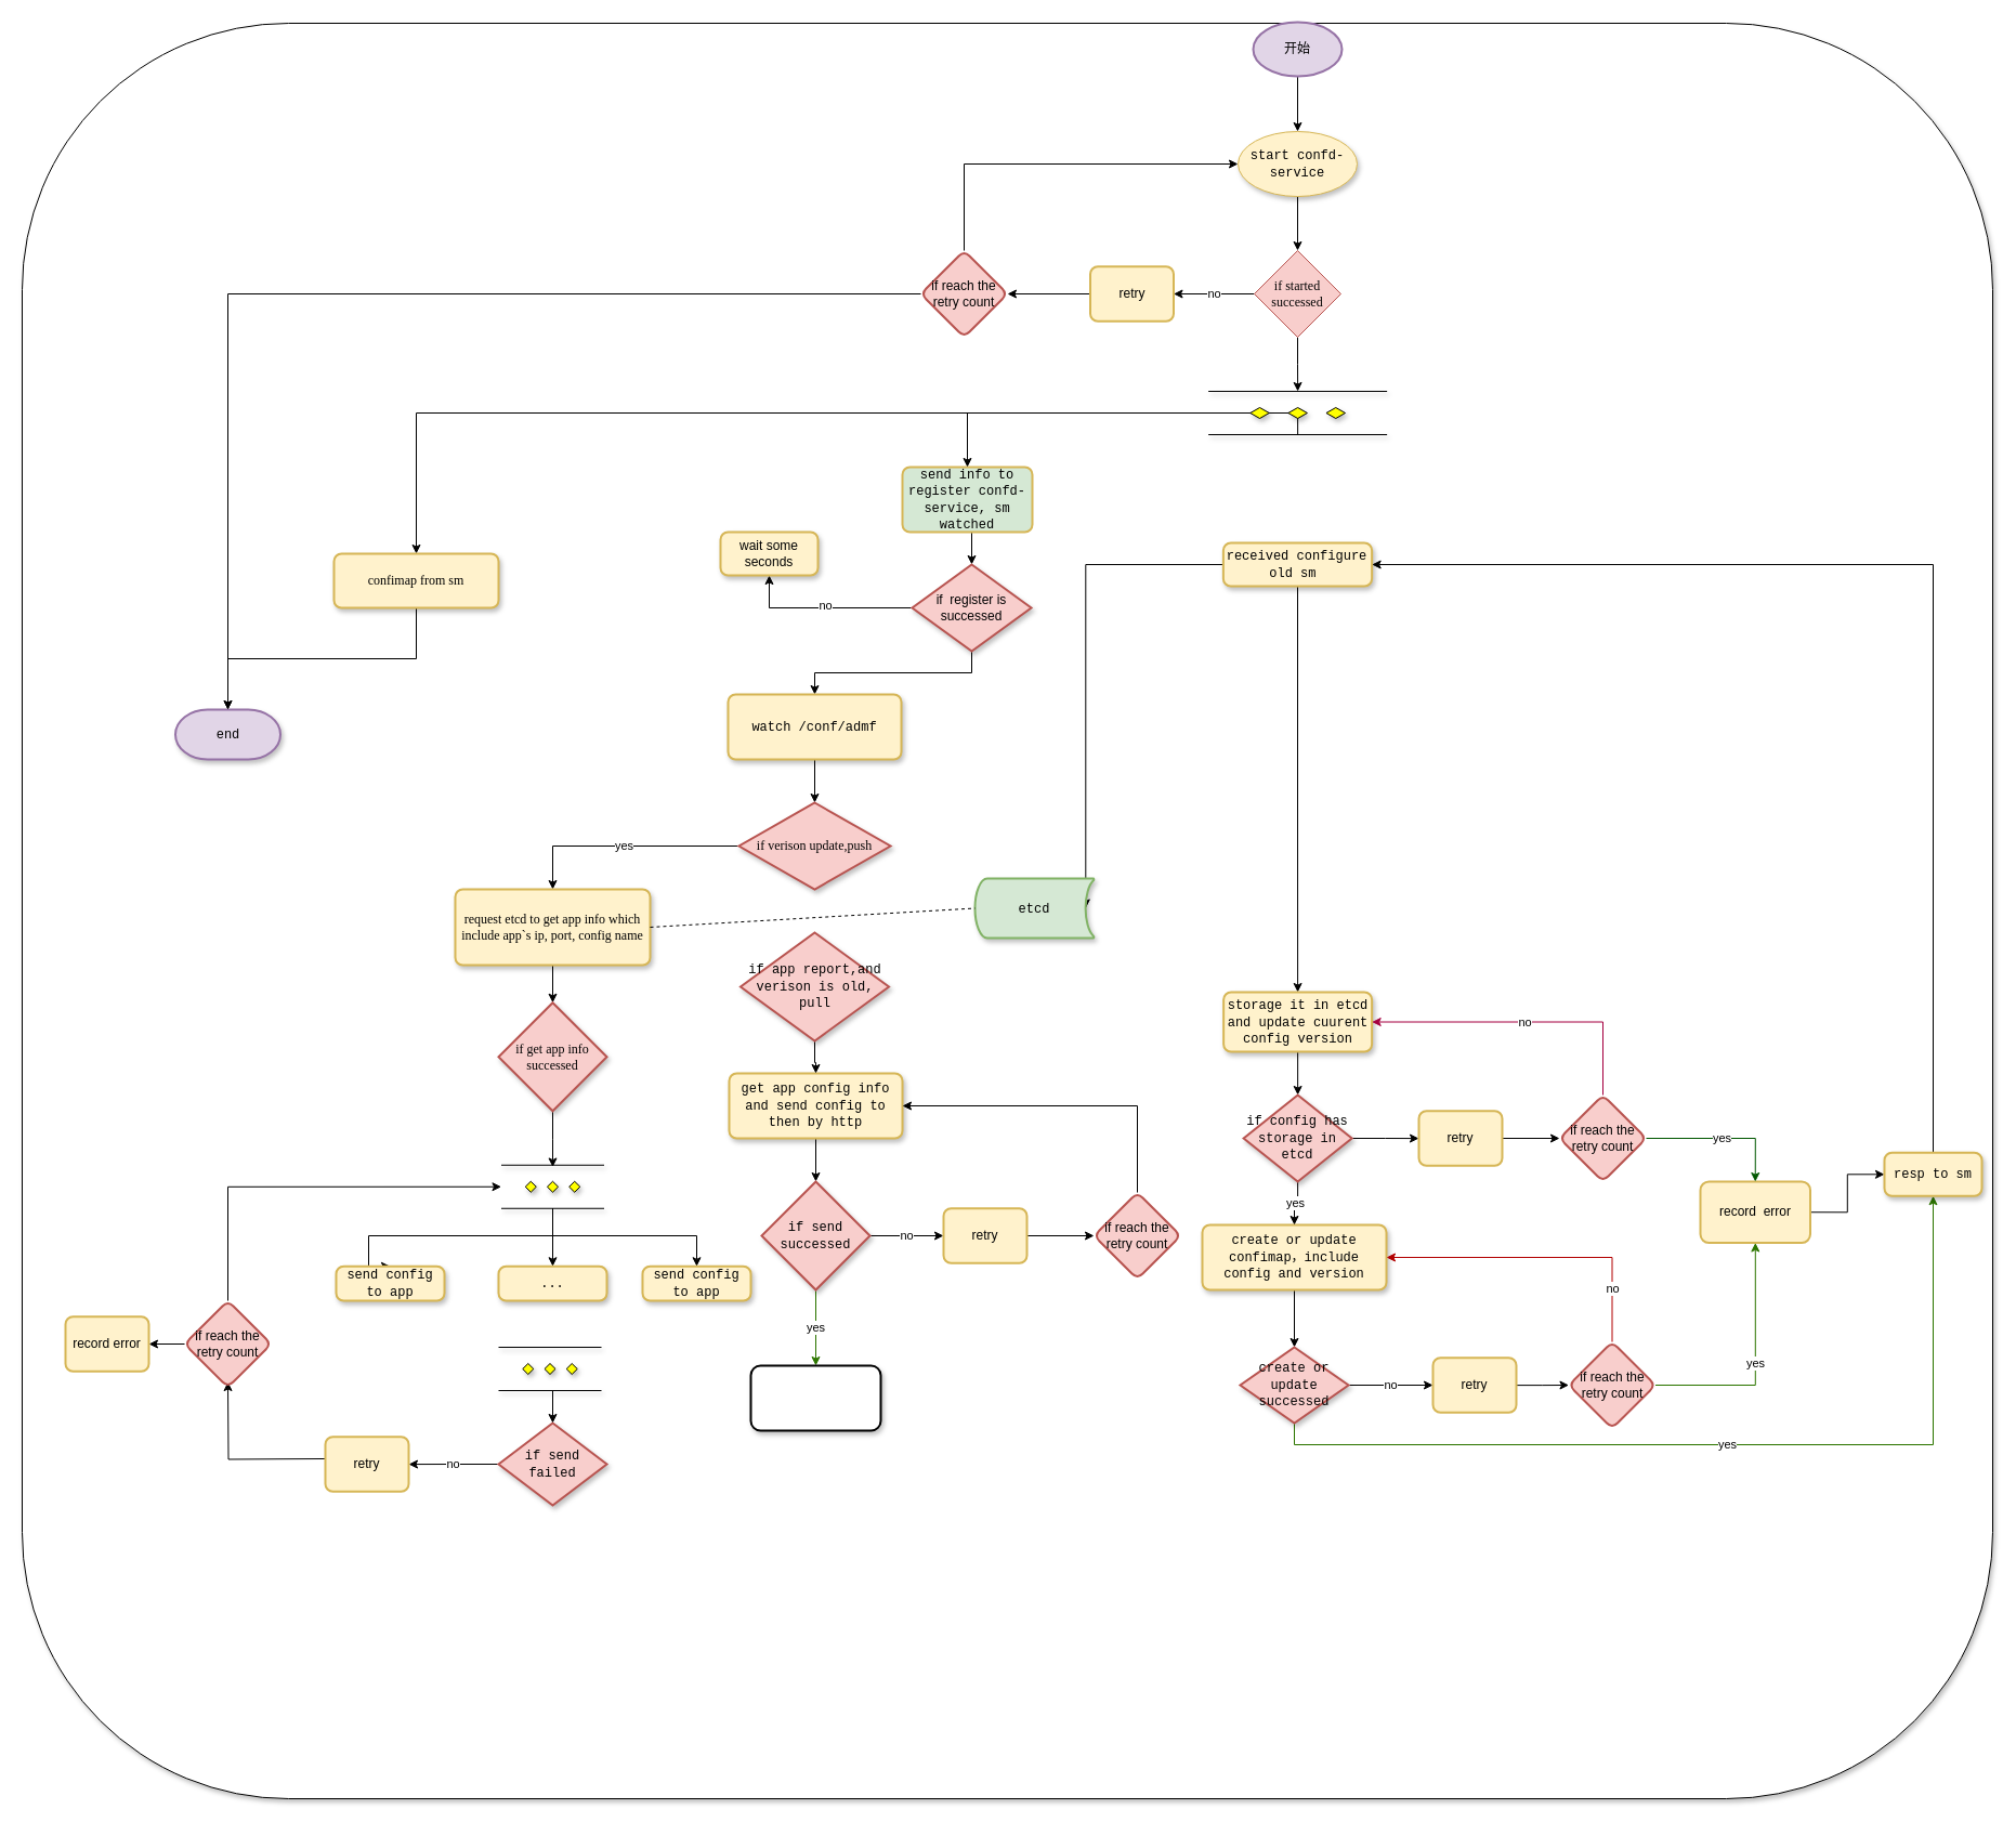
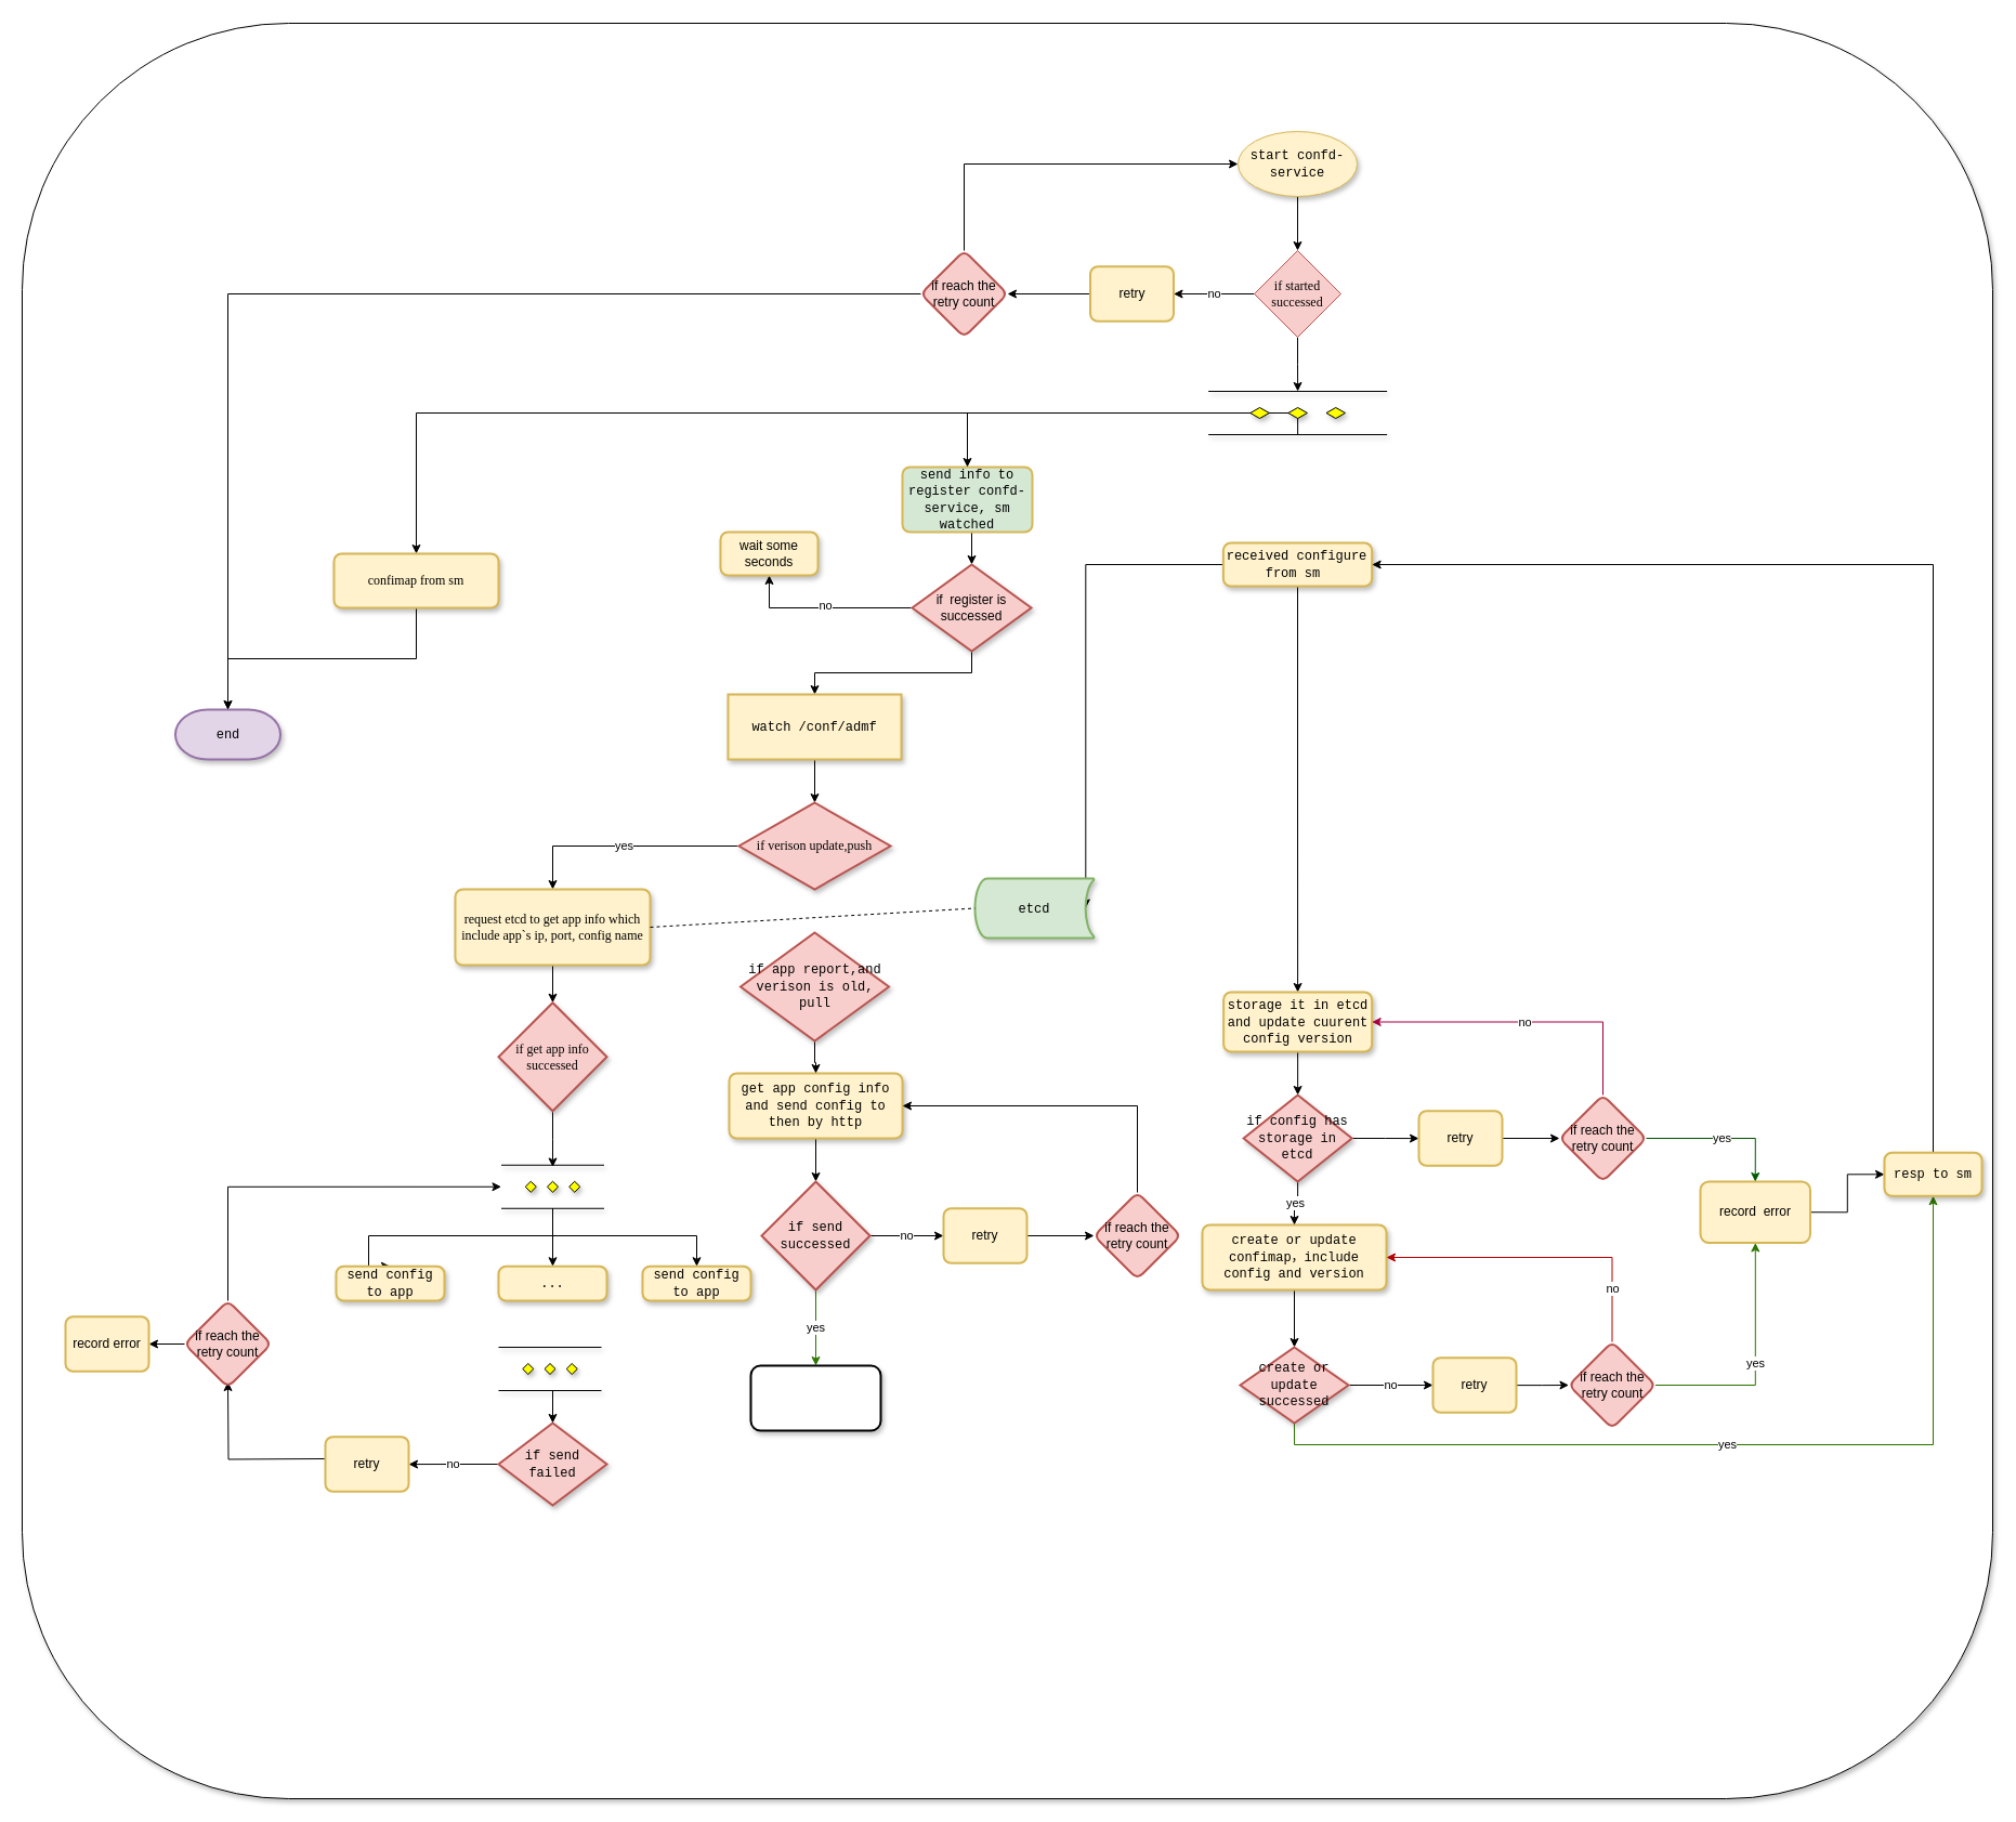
- <mxCell id="4" value="开始" style="strokeWidth=2;html=1;shape=mxgraph.flowchart.start_1;whiteSpace=wrap;fillColor=#e1d5e7;strokeColor=#9673a6;" vertex="1" parent="1"><mxGeometry x="1157" y="20" width="82" height="50" as="geometry" /></mxCell>
- <mxCell id="3" style="edgeStyle=orthogonalEdgeStyle;rounded=0;orthogonalLoop=1;jettySize=auto;html=1;exitX=0.5;exitY=1;exitDx=0;exitDy=0;exitPerimeter=0;" edge="1" parent="1" source="4" target="8"><mxGeometry relative="1" as="geometry" /></mxCell>
- <mxCell id="18" value="&lt;font face=&quot;Courier New&quot;&gt;received configure old sm&amp;nbsp;&lt;/font&gt;" style="rounded=1;whiteSpace=wrap;html=1;absoluteArcSize=1;arcSize=14;strokeWidth=2;shadow=1;glass=0;sketch=0;fillColor=#fff2cc;strokeColor=#d6b656;" vertex="1" parent="1"><mxGeometry x="1129.38" y="501" width="137.25" height="40" as="geometry" /></mxCell>
+ <mxCell id="18" value="&lt;font face=&quot;Courier New&quot;&gt;received configure from sm&amp;nbsp;&lt;/font&gt;" style="rounded=1;whiteSpace=wrap;html=1;absoluteArcSize=1;arcSize=14;strokeWidth=2;shadow=1;glass=0;sketch=0;fillColor=#fff2cc;strokeColor=#d6b656;" vertex="1" parent="1"><mxGeometry x="1129.38" y="501" width="137.25" height="40" as="geometry" /></mxCell>
- <mxCell id="60" value="&lt;font face=&quot;Courier New&quot;&gt;watch /conf/admf&lt;/font&gt;" style="rounded=1;whiteSpace=wrap;html=1;absoluteArcSize=1;arcSize=14;strokeWidth=2;shadow=1;glass=0;sketch=0;fillColor=#fff2cc;strokeColor=#d6b656;" vertex="1" parent="1"><mxGeometry x="672" y="641" width="160" height="60" as="geometry" /></mxCell>
+ <mxCell id="60" value="&lt;font face=&quot;Courier New&quot;&gt;watch /conf/admf&lt;/font&gt;" style="whiteSpace=wrap;html=1;absoluteArcSize=1;arcSize=14;strokeWidth=2;shadow=1;glass=0;sketch=0;fillColor=#fff2cc;strokeColor=#d6b656;rounded=0;" vertex="1" parent="1"><mxGeometry x="672" y="641" width="160" height="60" as="geometry" /></mxCell>
